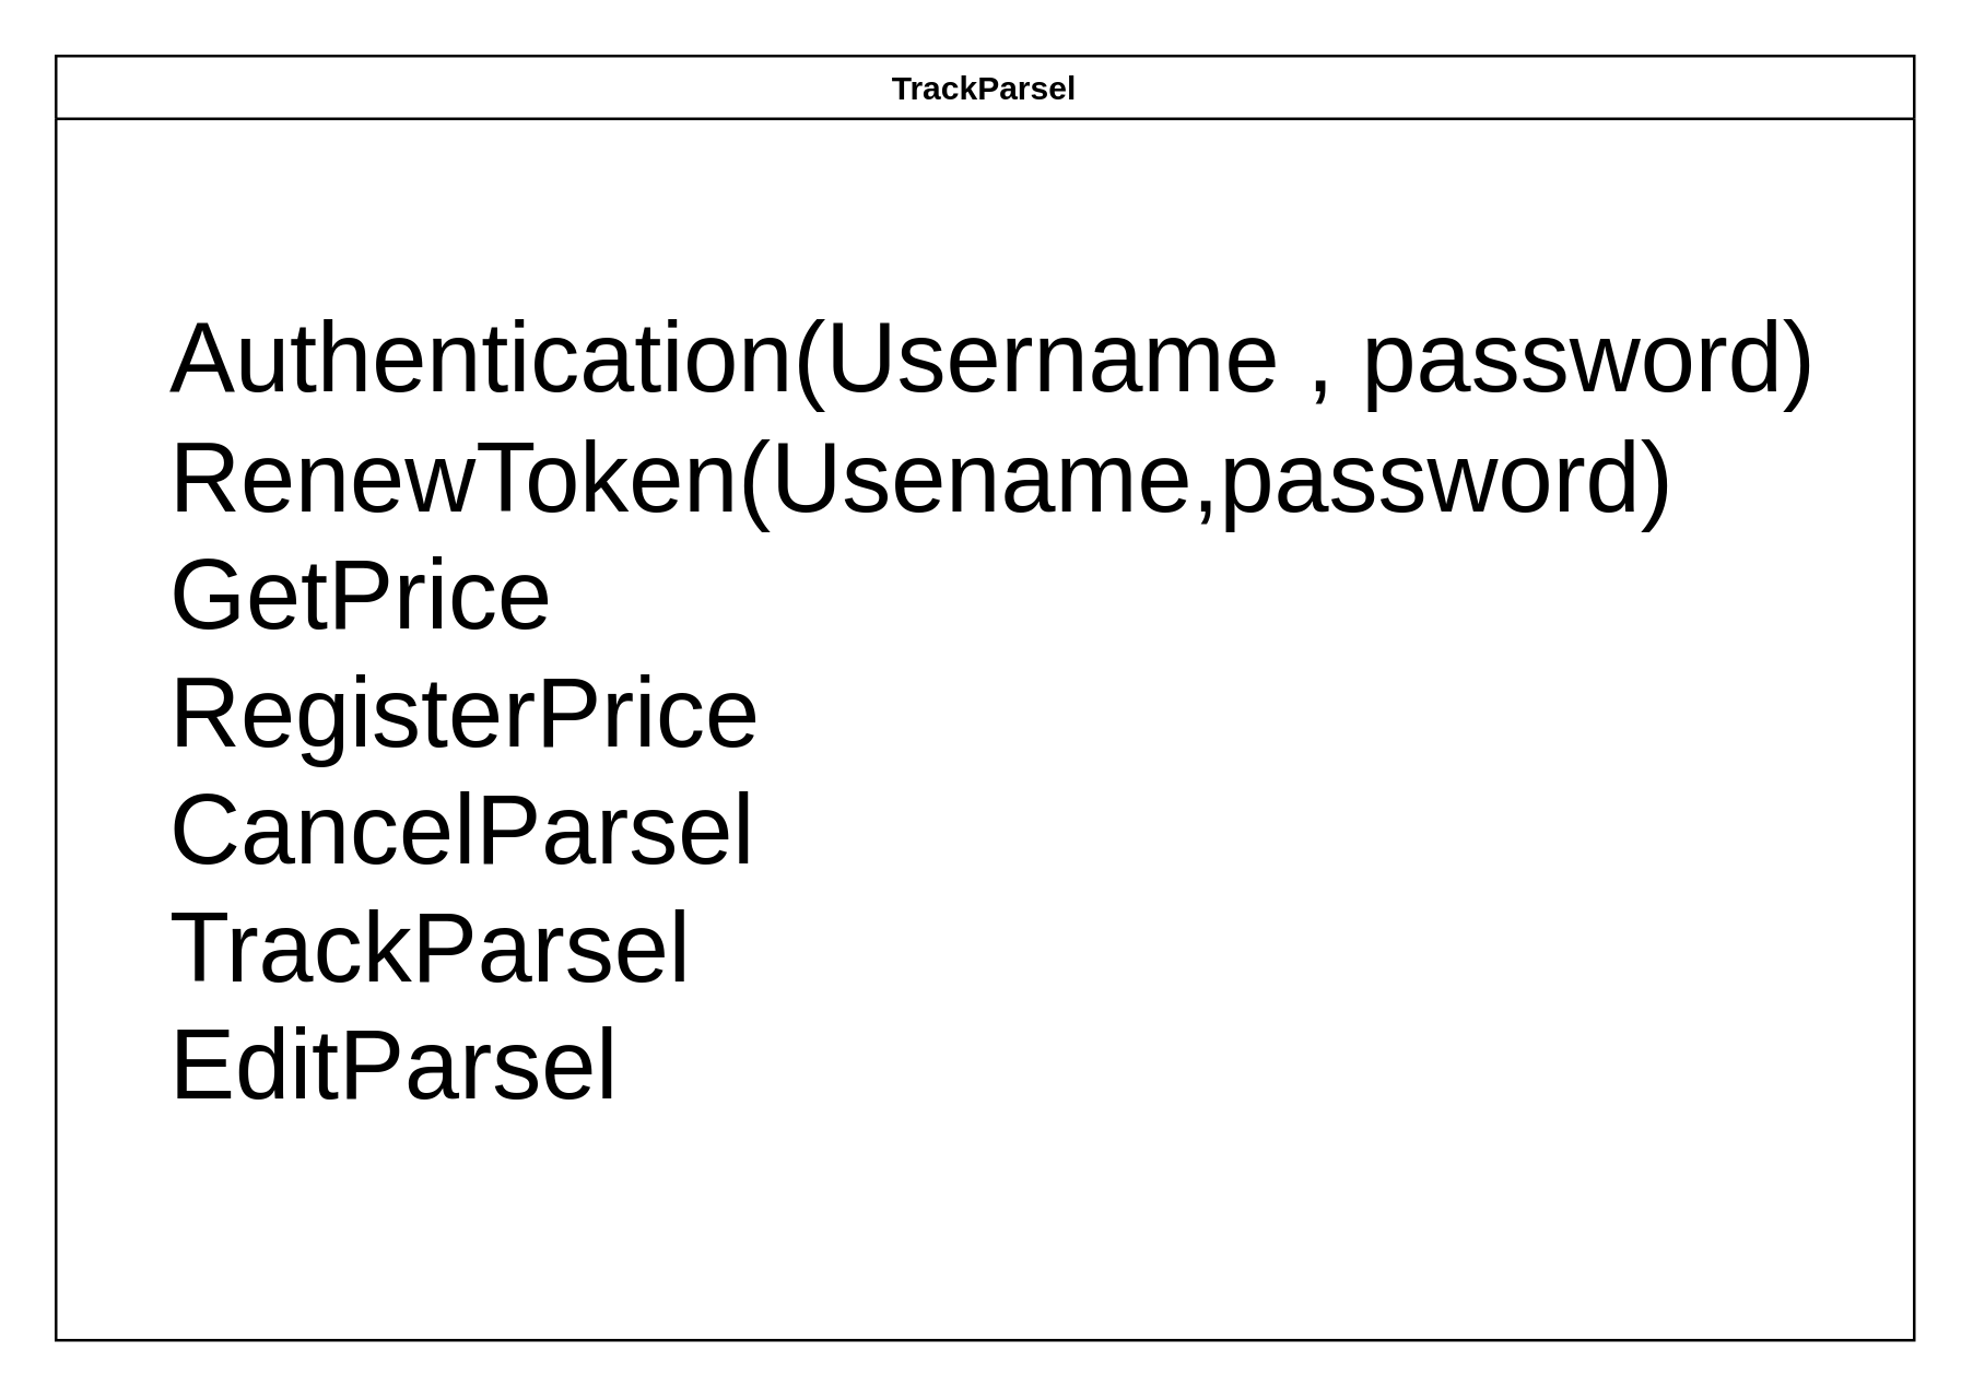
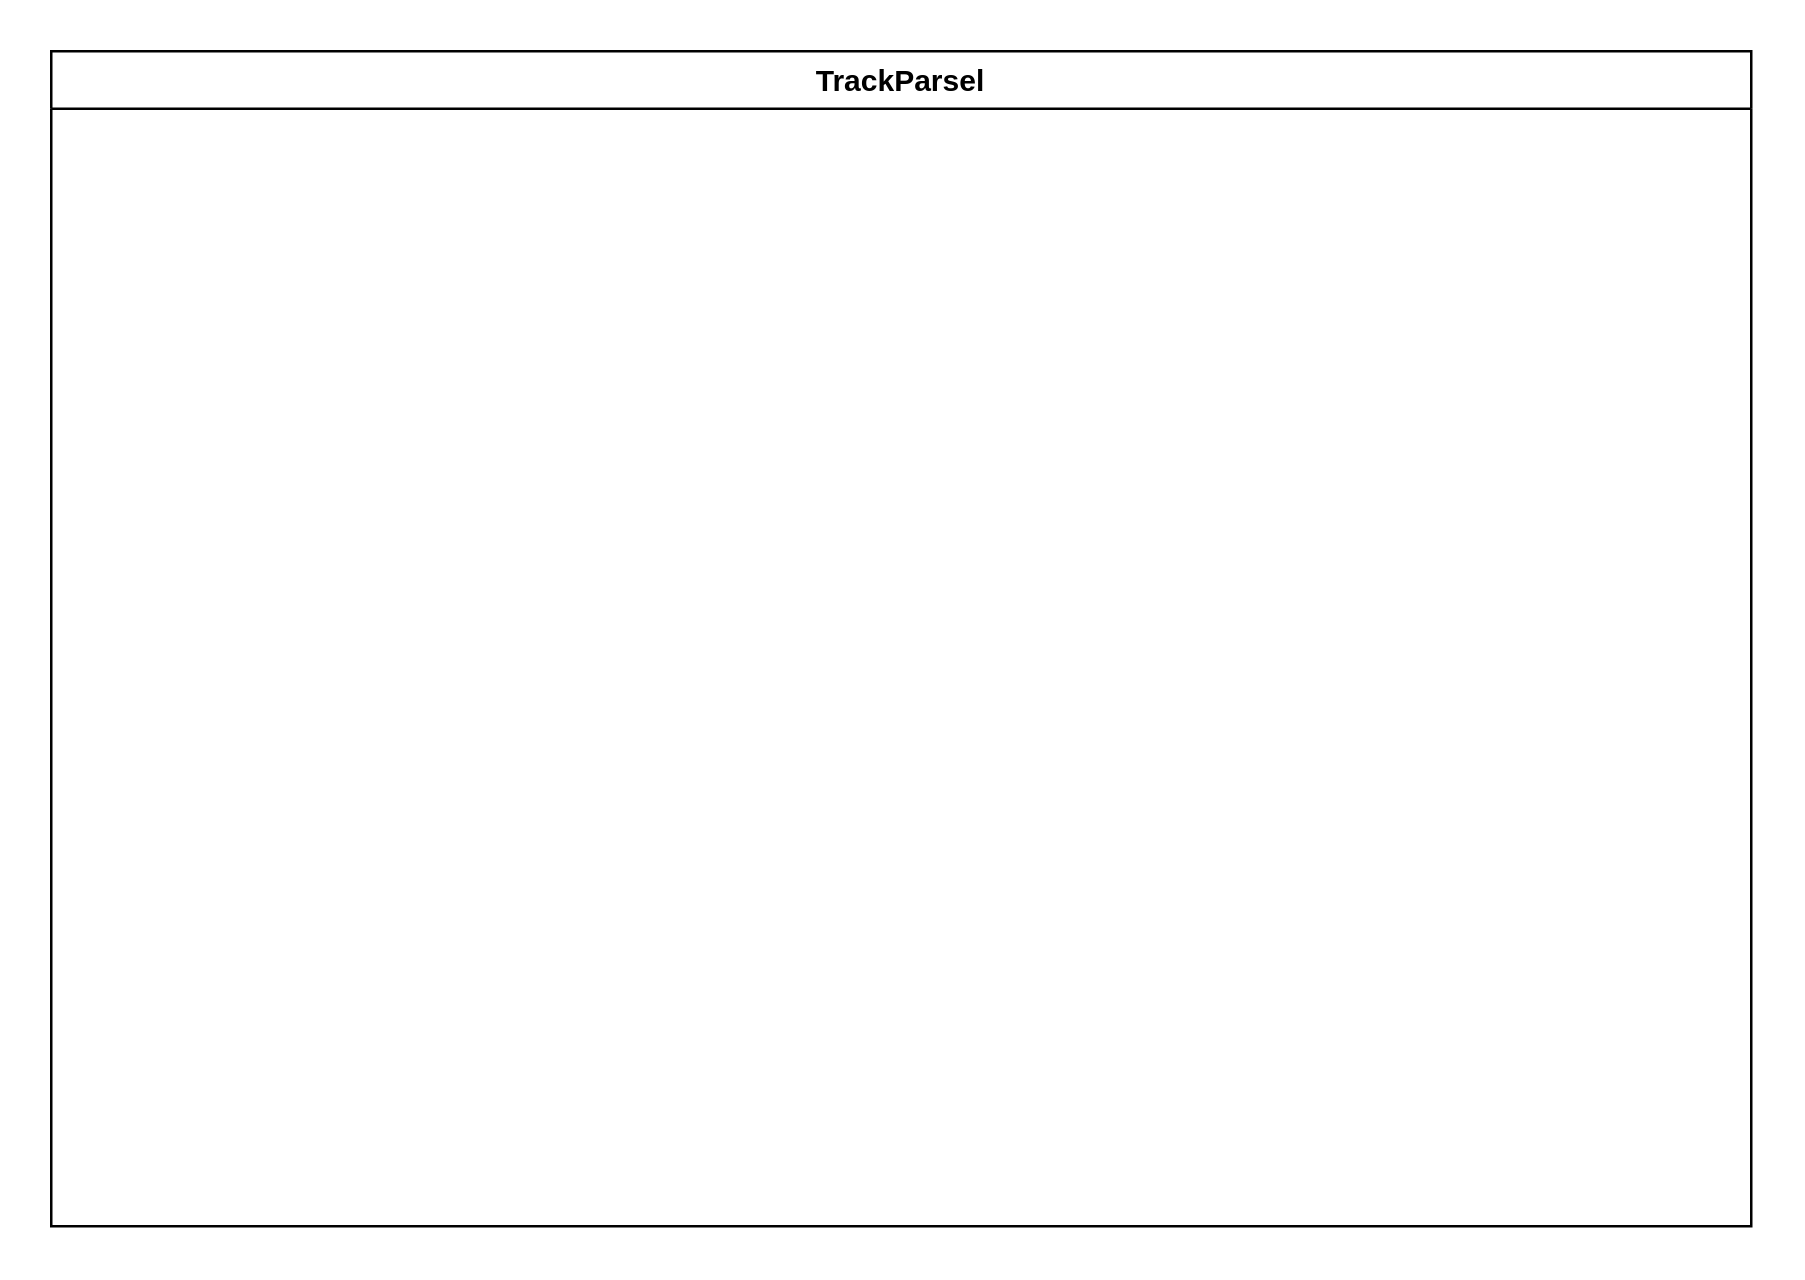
- <mxCell id="3" value="Authentication(Username , password)&lt;br&gt;RenewToken(Usename,password)&lt;br&gt;GetPrice&lt;br&gt;RegisterPrice&lt;br&gt;CancelParsel&lt;br&gt;TrackParsel&lt;br&gt;EditParsel&lt;br&gt;" style="text;html=1;align=left;verticalAlign=middle;resizable=0;points=[];autosize=1;strokeColor=none;fillColor=none;fontSize=36;" vertex="1" parent="2"><mxGeometry x="40" y="90" width="620" height="300" as="geometry" /></mxCell>
